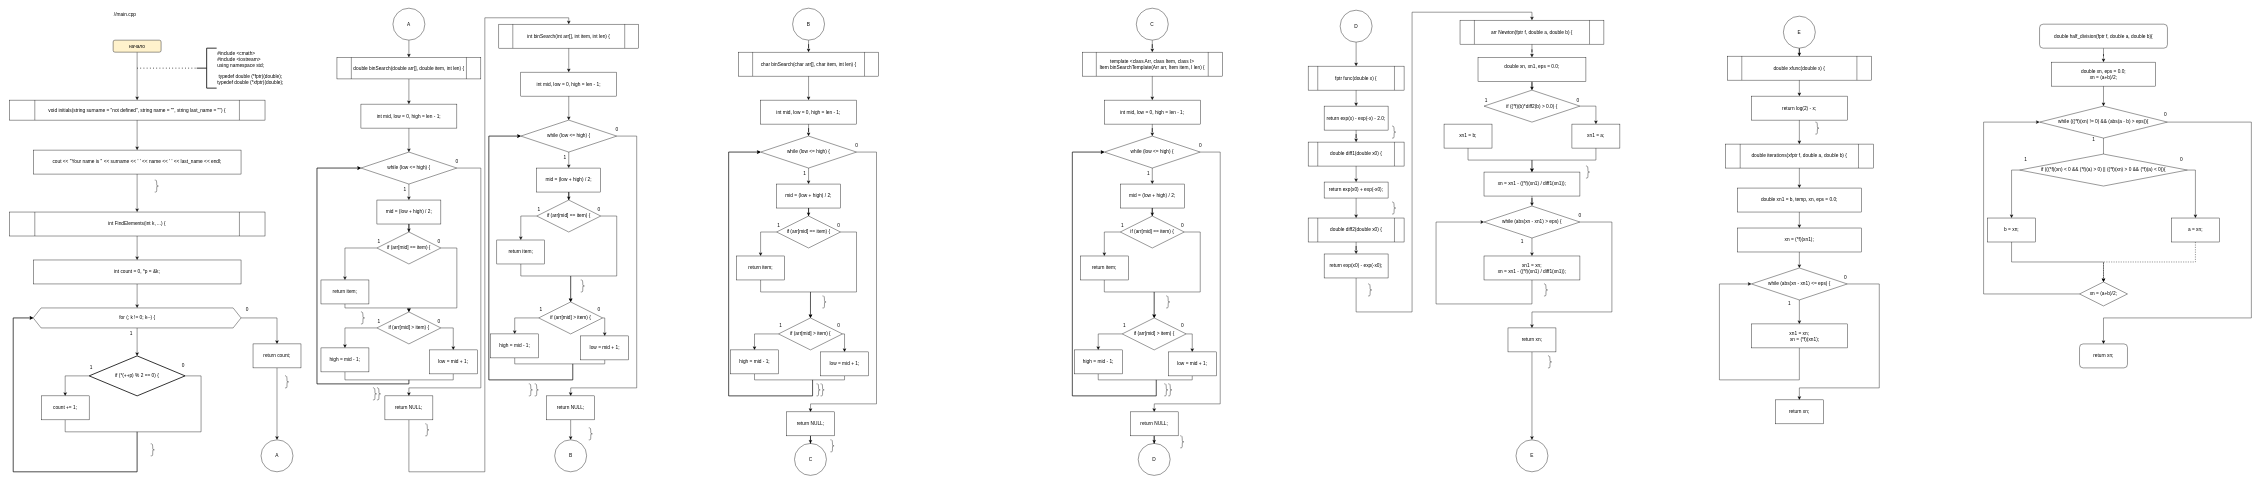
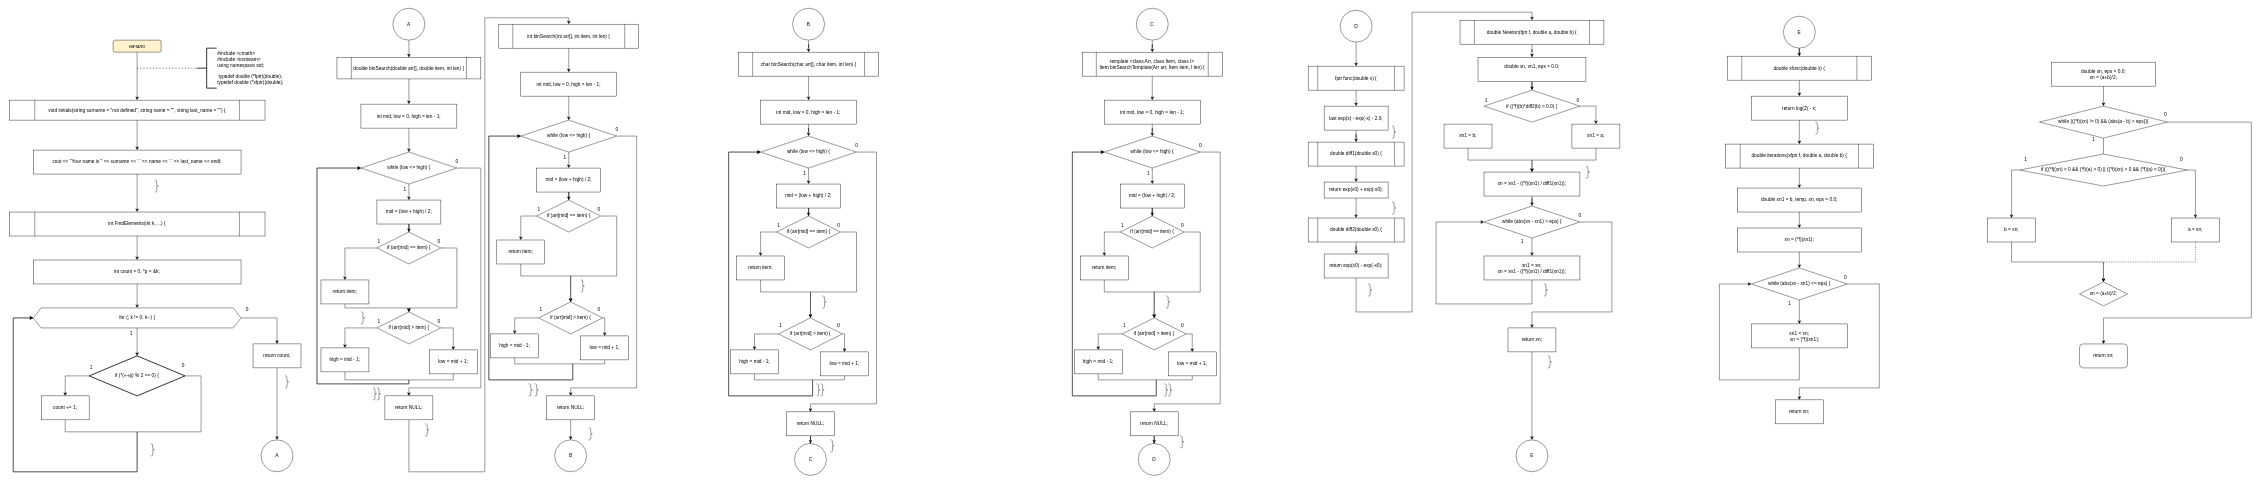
- <mxCell id="4" value="//main.cpp" style="text;html=1;strokeColor=none;fillColor=none;align=center;verticalAlign=middle;whiteSpace=wrap;rounded=0;" parent="1" vertex="1"><mxGeometry x="280" width="60" height="30" as="geometry" y="20" /></mxCell>
- <mxCell id="192" value="arr Newton(fptr f, double a, double b) {" style="shape=process;whiteSpace=wrap;html=1;backgroundOutline=1;" parent="1" vertex="1"><mxGeometry x="3650" y="50" width="360" height="60" as="geometry" /></mxCell>
+ <mxCell id="192" value="double Newton(fptr f, double a, double b) {" style="shape=process;whiteSpace=wrap;html=1;backgroundOutline=1;" parent="1" vertex="1"><mxGeometry x="3650" y="50" width="360" height="60" as="geometry" /></mxCell>
- <mxCell id="246" value="double half_division(fptr f, double a, double b){" style="rounded=1;whiteSpace=wrap;html=1;" parent="1" vertex="1"><mxGeometry x="5100" y="60" width="320" height="60" as="geometry" /></mxCell>
- <mxCell id="245" value="" style="edgeStyle=orthogonalEdgeStyle;rounded=0;orthogonalLoop=1;jettySize=auto;html=1;" edge="1" parent="1" source="246" target="259"><mxGeometry relative="1" as="geometry" /></mxCell>
- <mxCell id="162" value="return exp(x) - exp(-x) - 2.0;" style="whiteSpace=wrap;html=1;" parent="1" vertex="1"><mxGeometry x="3310" y="265" width="160" height="60" as="geometry" /></mxCell>
+ <mxCell id="162" value="last exp(x) - exp(-x) - 2.0;" style="whiteSpace=wrap;html=1;" parent="1" vertex="1"><mxGeometry x="3310" y="265" width="160" height="60" as="geometry" /></mxCell>
- <mxCell id="241" style="edgeStyle=orthogonalEdgeStyle;rounded=0;orthogonalLoop=1;jettySize=auto;html=1;entryX=0;entryY=0.5;entryDx=0;entryDy=0;" parent="1" source="242" target="249" edge="1"><mxGeometry relative="1" as="geometry"><Array as="points"><mxPoint x="4960" y="735" /><mxPoint x="4960" y="305" /></Array></mxGeometry></mxCell>
